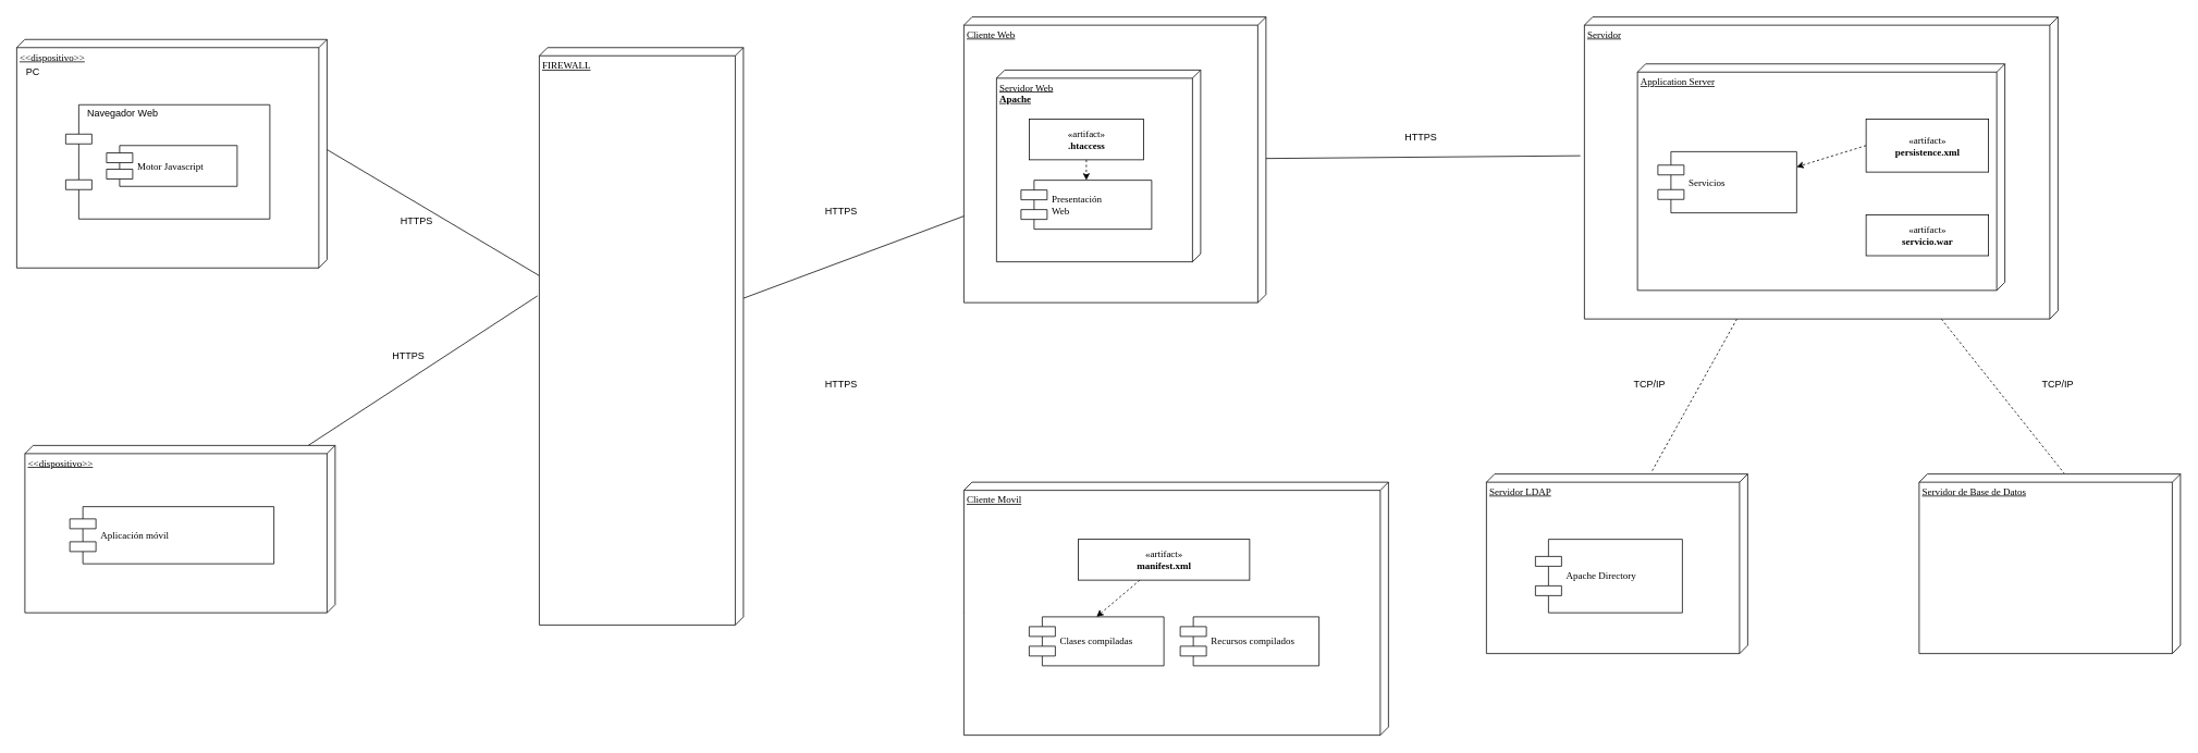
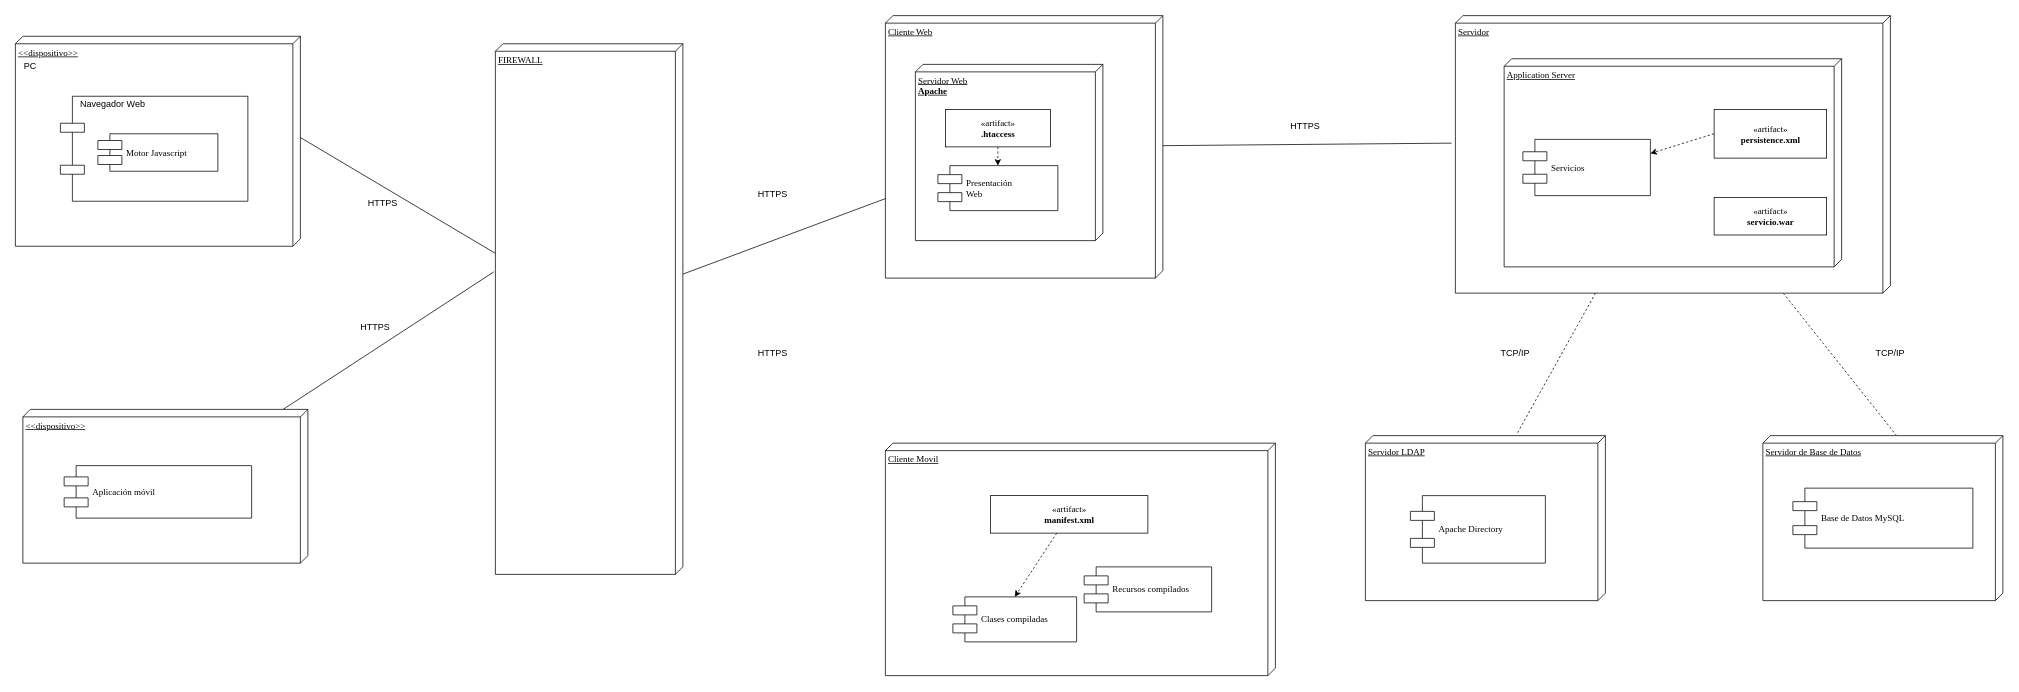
+ <mxCell id="10" value="Base de Datos MySQL" style="shape=component;align=left;spacingLeft=36;rounded=0;shadow=0;comic=0;labelBackgroundColor=none;strokeWidth=1;fontFamily=Verdana;fontSize=12;html=1;" parent="1" vertex="1"><mxGeometry x="2390" y="650" width="240" height="80" as="geometry" /></mxCell>
- <mxCell id="28" value="Clases compiladas" style="shape=component;align=left;spacingLeft=36;rounded=0;shadow=0;comic=0;labelBackgroundColor=none;strokeWidth=1;fontFamily=Verdana;fontSize=12;html=1;" parent="1" vertex="1"><mxGeometry x="1260" y="755" width="165" height="60" as="geometry" /></mxCell>
+ <mxCell id="28" value="Clases compiladas" style="shape=component;align=left;spacingLeft=36;rounded=0;shadow=0;comic=0;labelBackgroundColor=none;strokeWidth=1;fontFamily=Verdana;fontSize=12;html=1;" parent="1" vertex="1"><mxGeometry x="1270" y="795" width="165" height="60" as="geometry" /></mxCell>
